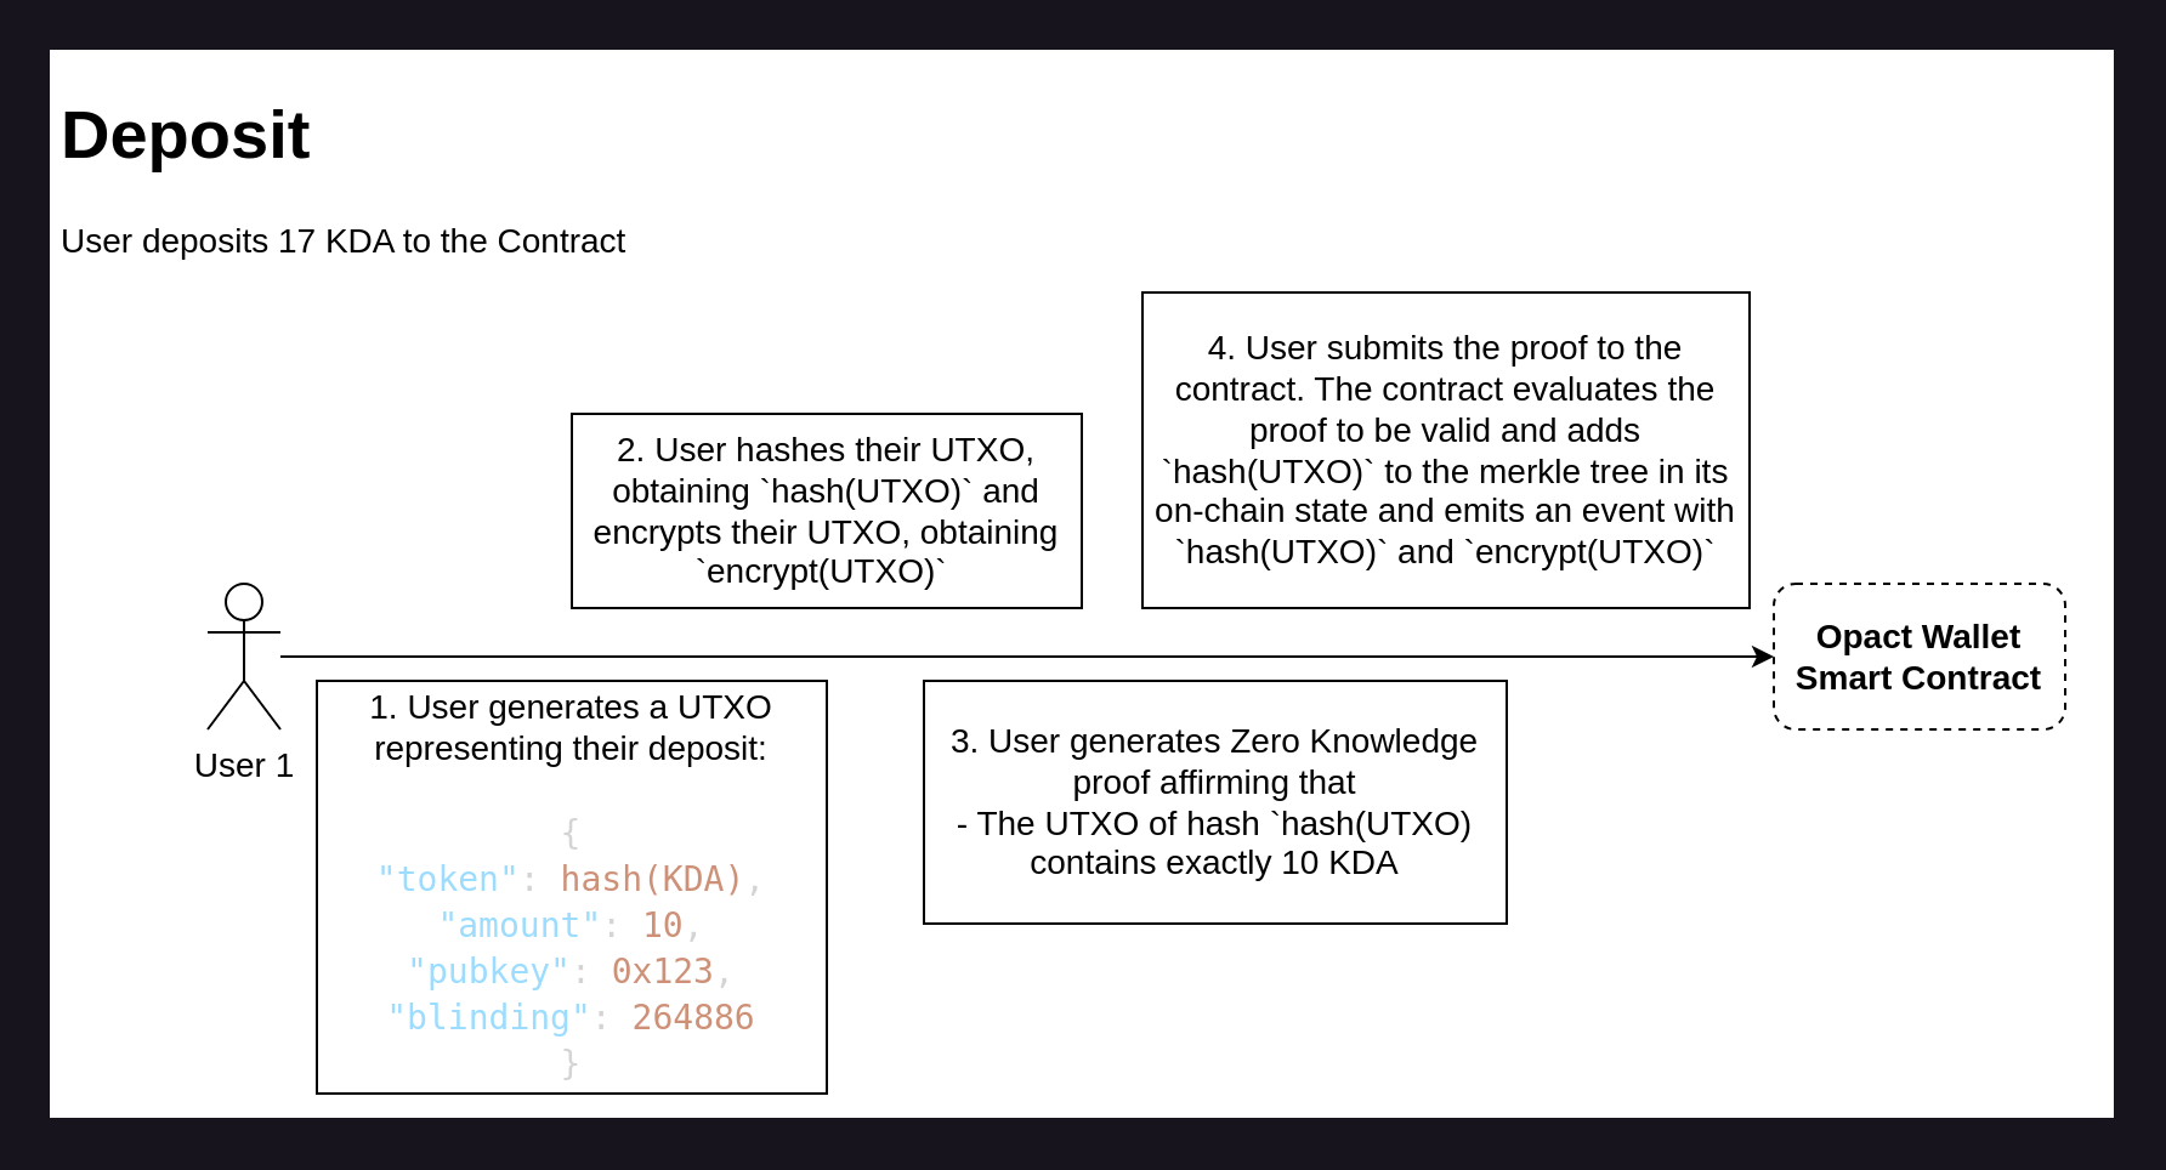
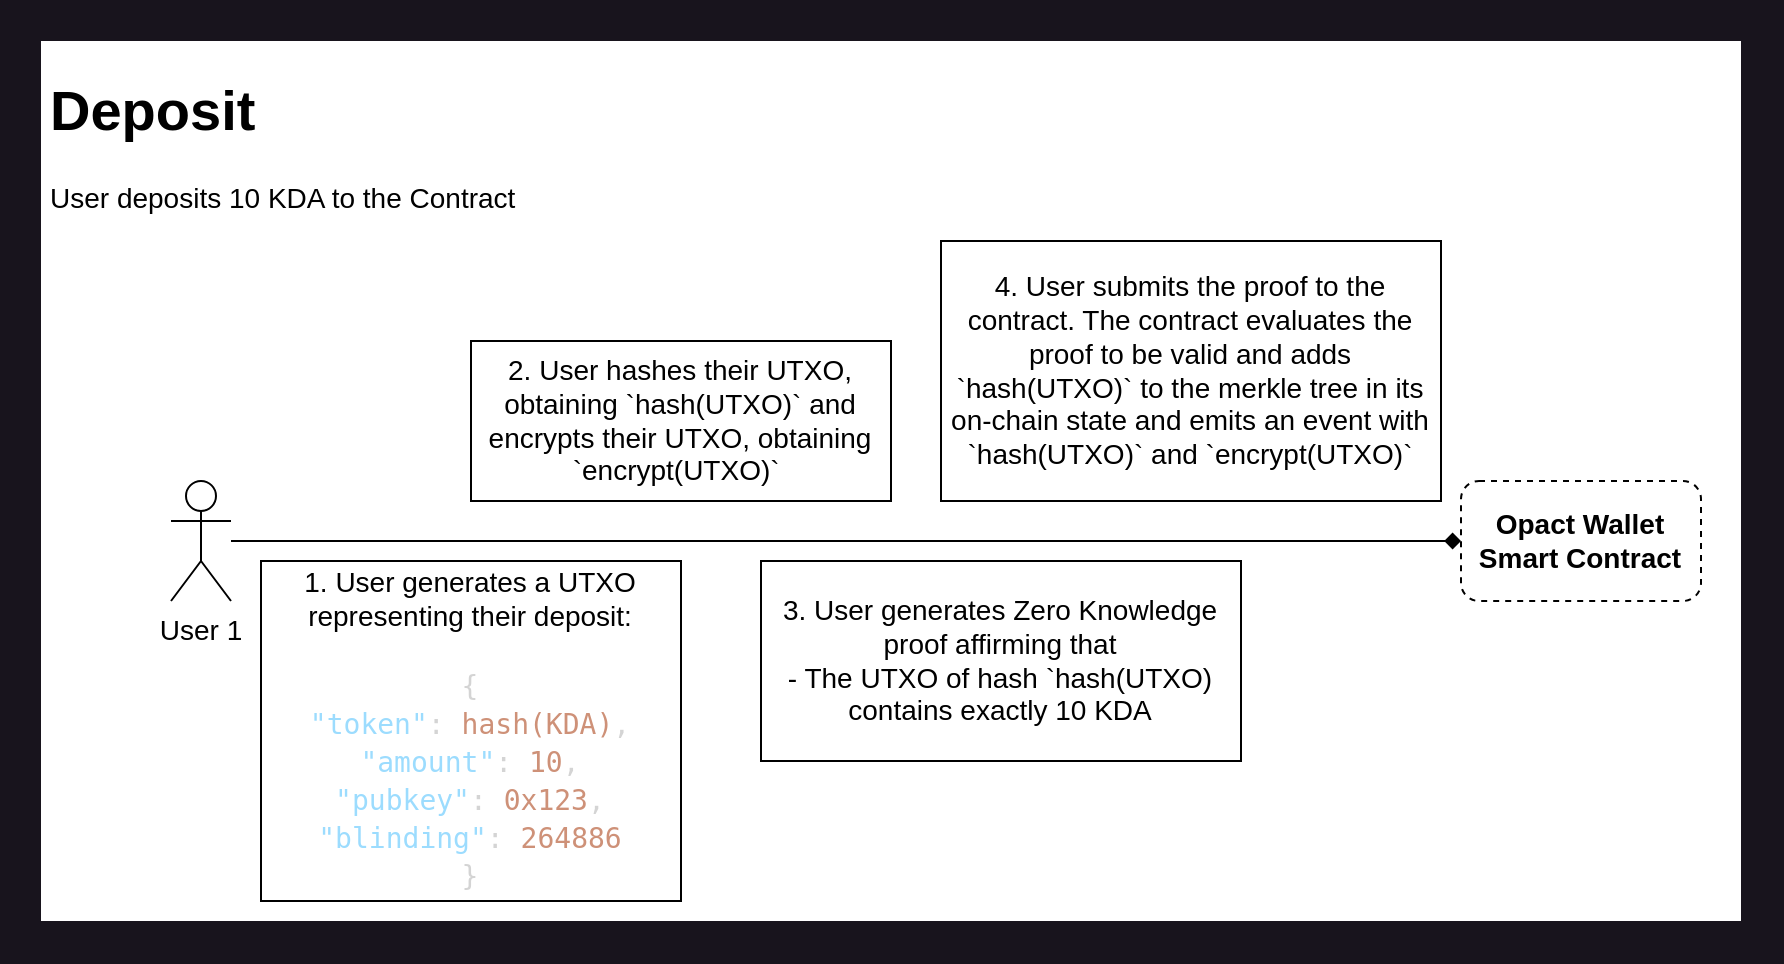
- <mxCell id="6" value="&lt;h1&gt;Deposit&lt;/h1&gt;&lt;p&gt;User deposits 17 KDA to the Contract&lt;/p&gt;" style="text;html=1;strokeColor=none;fillColor=default;spacing=5;spacingTop=-20;whiteSpace=wrap;overflow=hidden;rounded=0;labelBackgroundColor=none;fontSize=14;" vertex="1" parent="1"><mxGeometry y="30" width="260" height="90" as="geometry" x="20" /></mxCell>
+ <mxCell id="6" value="&lt;h1&gt;Deposit&lt;/h1&gt;&lt;p&gt;User deposits 10 KDA to the Contract&lt;/p&gt;" style="text;html=1;strokeColor=none;fillColor=default;spacing=5;spacingTop=-20;whiteSpace=wrap;overflow=hidden;rounded=0;labelBackgroundColor=none;fontSize=14;" vertex="1" parent="1"><mxGeometry y="30" width="260" height="90" as="geometry" x="20" /></mxCell>
- <mxCell id="4" style="edgeStyle=none;html=1;entryX=0;entryY=0.5;entryDx=0;entryDy=0;fontSize=14;" edge="1" parent="1" source="5" target="3"><mxGeometry relative="1" as="geometry" /></mxCell>
+ <mxCell id="4" style="edgeStyle=none;html=1;entryX=0;entryY=0.5;entryDx=0;entryDy=0;fontSize=14;endArrow=diamond;" edge="1" parent="1" source="5" target="3"><mxGeometry relative="1" as="geometry" /></mxCell>
